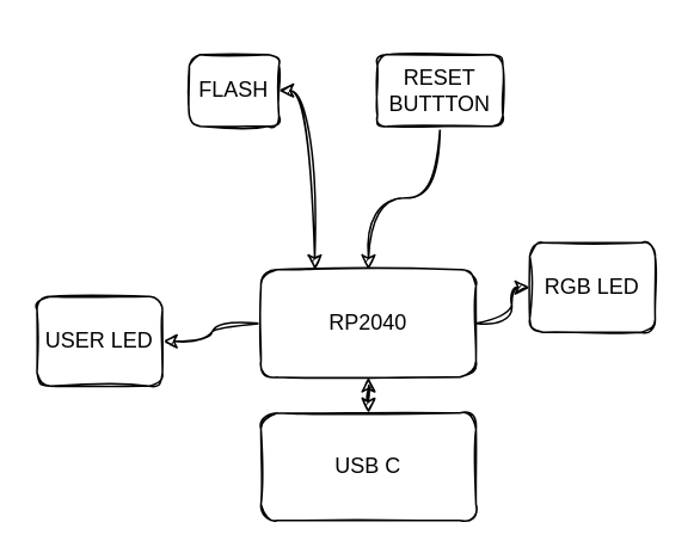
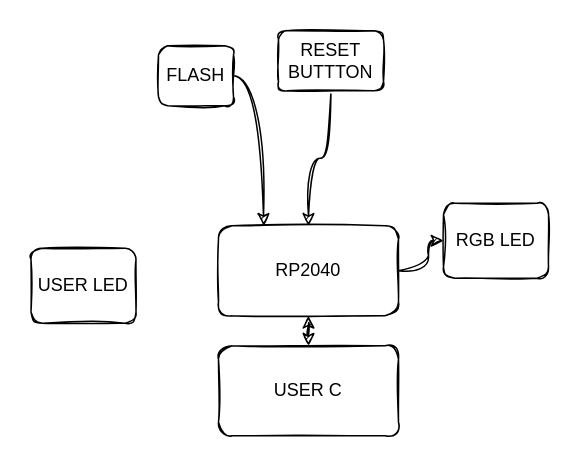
- <mxCell id="9" value="RESET BUTTTON" style="whiteSpace=wrap;html=1;rounded=1;sketch=1;" vertex="1" parent="1"><mxGeometry x="210" y="30" width="70" height="40" as="geometry" /></mxCell>
+ <mxCell id="9" value="RESET BUTTTON" style="whiteSpace=wrap;html=1;rounded=1;sketch=1;" vertex="1" parent="1"><mxGeometry x="185" y="20" width="70" height="40" as="geometry" /></mxCell>
- <mxCell id="6" style="edgeStyle=orthogonalEdgeStyle;curved=1;rounded=1;sketch=1;orthogonalLoop=1;jettySize=auto;html=1;exitX=0.25;exitY=0;exitDx=0;exitDy=0;entryX=1;entryY=0.5;entryDx=0;entryDy=0;startArrow=classic;startFill=1;endArrow=classic;endFill=1;" edge="1" parent="1" source="7" target="12"><mxGeometry relative="1" as="geometry" /></mxCell>
+ <mxCell id="6" style="edgeStyle=orthogonalEdgeStyle;curved=1;rounded=1;sketch=1;orthogonalLoop=1;jettySize=auto;html=1;exitX=0.25;exitY=0;exitDx=0;exitDy=0;entryX=1;entryY=0.5;entryDx=0;entryDy=0;startArrow=classic;startFill=1;endArrow=none;endFill=1;" edge="1" parent="1" source="7" target="12"><mxGeometry relative="1" as="geometry" /></mxCell>
- <mxCell id="4" value="" style="edgeStyle=orthogonalEdgeStyle;rounded=1;orthogonalLoop=1;jettySize=auto;html=1;sketch=1;curved=1;" edge="1" parent="1" source="7" target="10"><mxGeometry relative="1" as="geometry" /></mxCell>
- <mxCell id="11" value="USB C" style="whiteSpace=wrap;html=1;rounded=1;sketch=1;" vertex="1" parent="1"><mxGeometry x="145" y="230" width="120" height="60" as="geometry" /></mxCell>
+ <mxCell id="11" value="USER C" style="whiteSpace=wrap;html=1;rounded=1;sketch=1;" vertex="1" parent="1"><mxGeometry x="145" y="230" width="120" height="60" as="geometry" /></mxCell>
